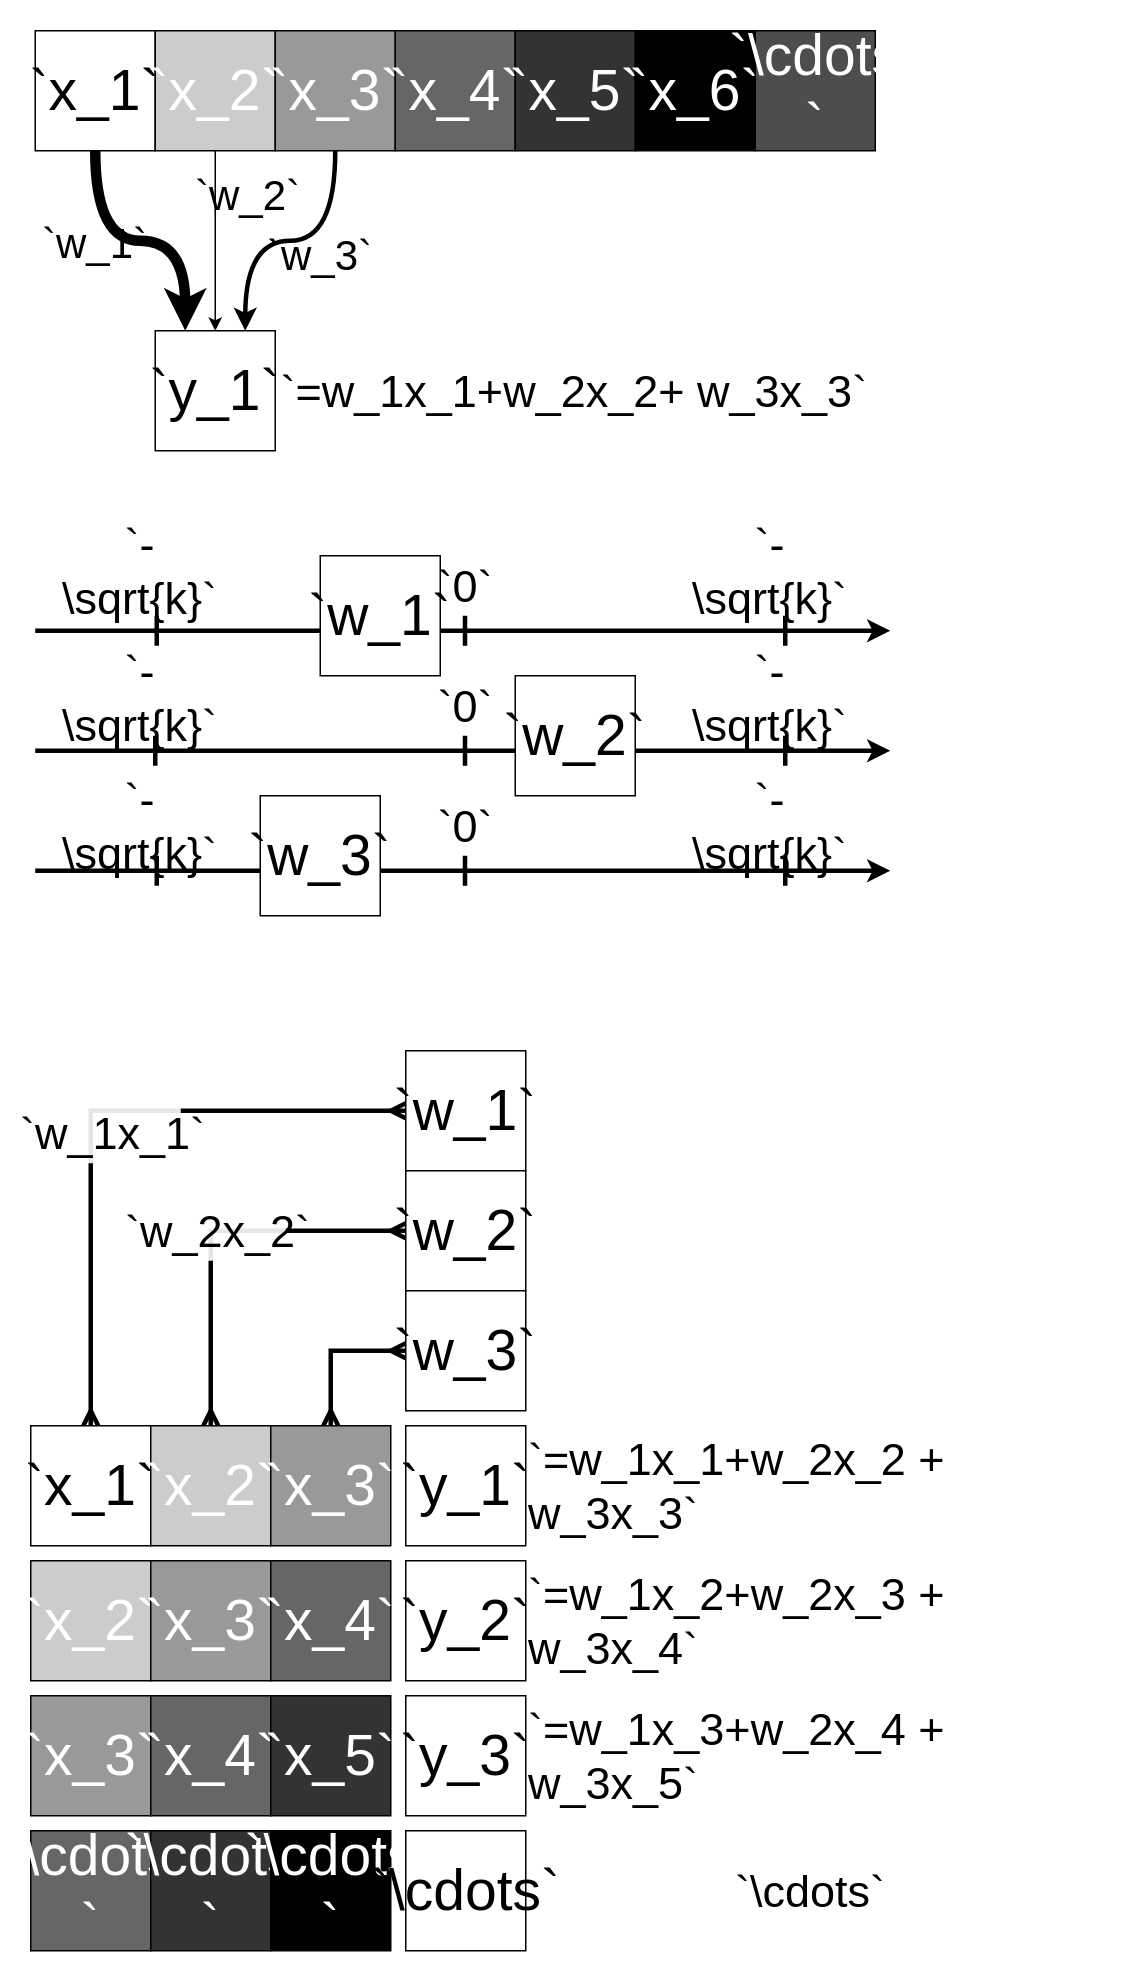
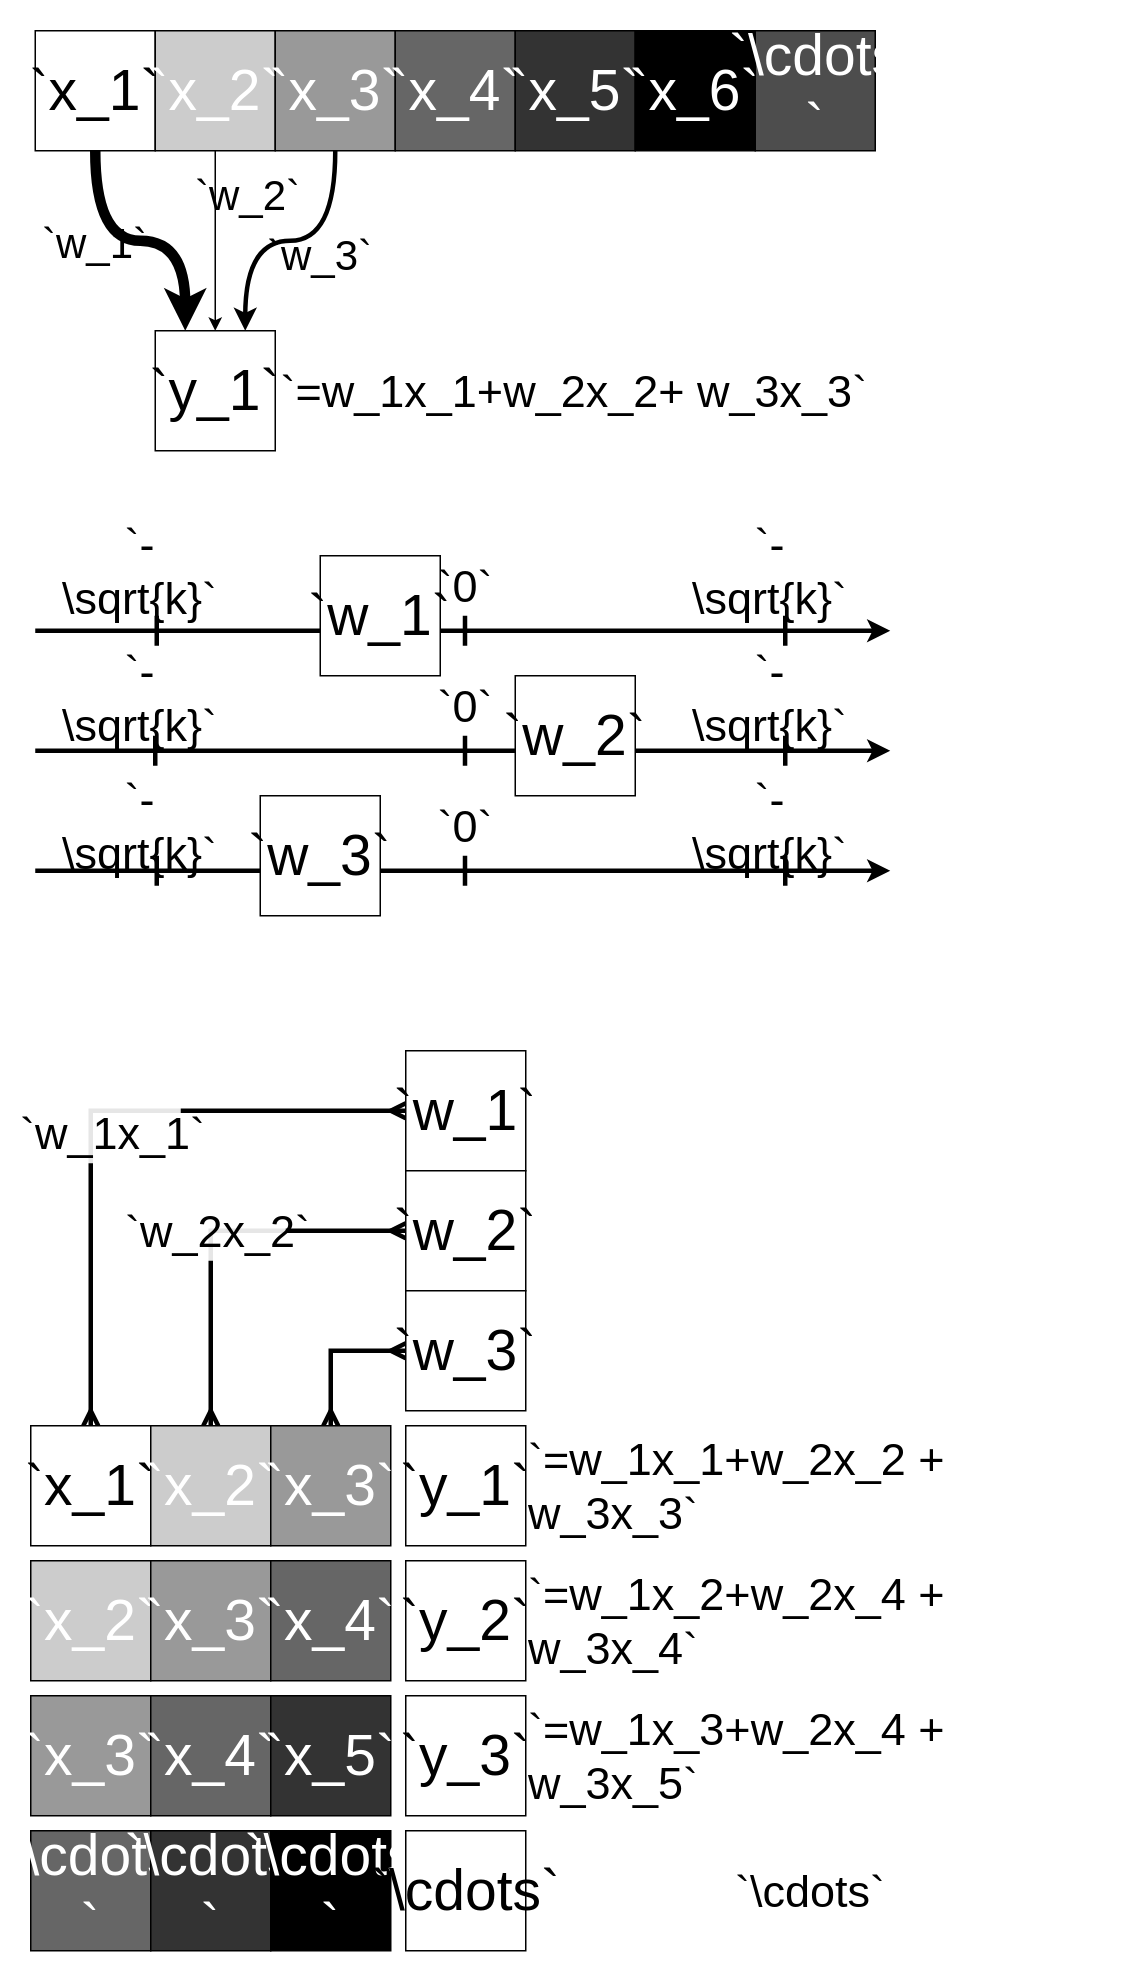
- <mxCell id="60" value="&lt;span style=&quot;font-size: 30px&quot;&gt;`=w_1x_2+w_2x_3 + w_3x_4`&lt;/span&gt;" style="text;html=1;strokeColor=none;fillColor=none;align=left;verticalAlign=middle;whiteSpace=wrap;rounded=0;fontSize=30;" parent="1" vertex="1"><mxGeometry x="350" y="1060" width="380" height="40" as="geometry" /></mxCell>
+ <mxCell id="60" value="&lt;span style=&quot;font-size: 30px&quot;&gt;`=w_1x_2+w_2x_4 + w_3x_4`&lt;/span&gt;" style="text;html=1;strokeColor=none;fillColor=none;align=left;verticalAlign=middle;whiteSpace=wrap;rounded=0;fontSize=30;" parent="1" vertex="1"><mxGeometry x="350" y="1060" width="380" height="40" as="geometry" /></mxCell>
